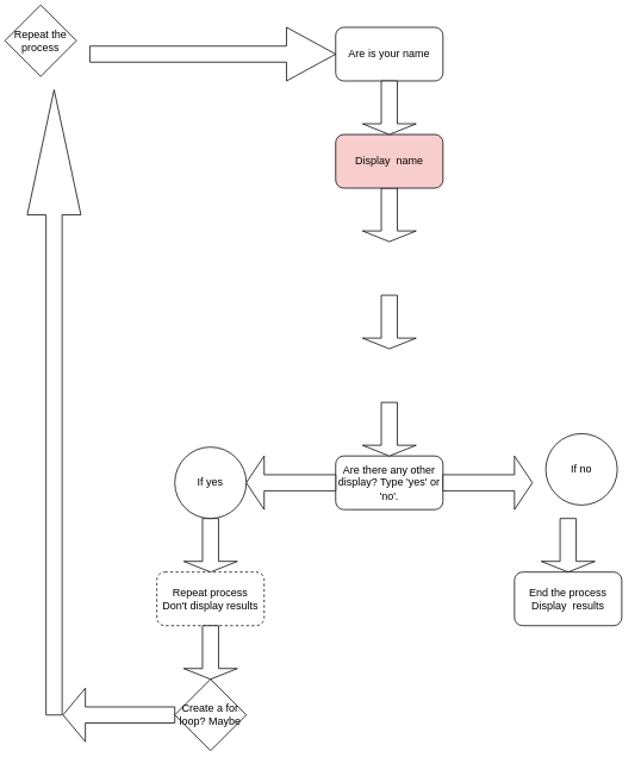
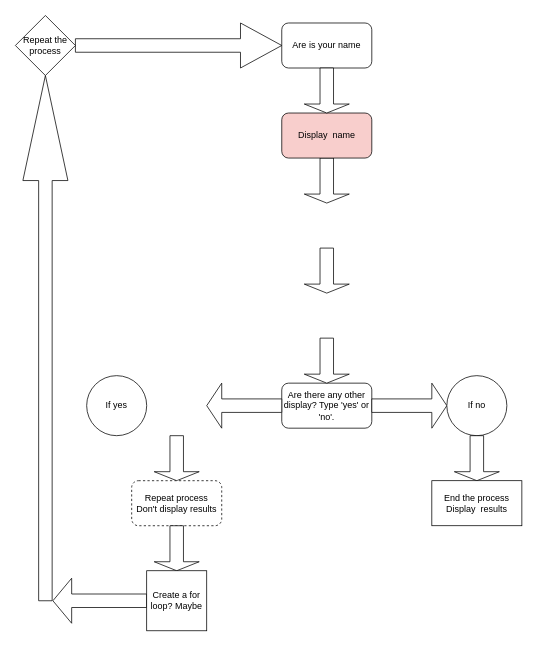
- <mxCell id="23" value="Repeat the process" style="rhombus;whiteSpace=wrap;html=1;" vertex="1" parent="1"><mxGeometry x="5" y="5" width="80" height="80" as="geometry" /></mxCell>
+ <mxCell id="23" value="Repeat the process" style="rhombus;whiteSpace=wrap;html=1;" vertex="1" parent="1"><mxGeometry x="20" y="20" width="80" height="80" as="geometry" /></mxCell>
- <mxCell id="13" value="If no" style="ellipse;whiteSpace=wrap;html=1;aspect=fixed;" vertex="1" parent="1"><mxGeometry x="610" y="485" width="80" height="80" as="geometry" /></mxCell>
+ <mxCell id="13" value="If no" style="ellipse;whiteSpace=wrap;html=1;aspect=fixed;" vertex="1" parent="1"><mxGeometry x="595" y="500" width="80" height="80" as="geometry" /></mxCell>
- <mxCell id="12" value="If yes" style="ellipse;whiteSpace=wrap;html=1;aspect=fixed;" vertex="1" parent="1"><mxGeometry x="195" y="500" width="80" height="80" as="geometry" /></mxCell>
+ <mxCell id="12" value="If yes" style="ellipse;whiteSpace=wrap;html=1;aspect=fixed;" vertex="1" parent="1"><mxGeometry x="115" y="500" width="80" height="80" as="geometry" /></mxCell>
- <mxCell id="16" value="End the process&lt;br&gt;Display&amp;nbsp; results" style="rounded=1;whiteSpace=wrap;html=1;" vertex="1" parent="1"><mxGeometry x="575" y="640" width="120" height="60" as="geometry" /></mxCell>
+ <mxCell id="16" value="End the process&lt;br&gt;Display&amp;nbsp; results" style="whiteSpace=wrap;html=1;rounded=0;" vertex="1" parent="1"><mxGeometry x="575" y="640" width="120" height="60" as="geometry" /></mxCell>
- <mxCell id="22" value="Create a for loop? Maybe" style="rhombus;whiteSpace=wrap;html=1;" vertex="1" parent="1"><mxGeometry x="195" y="760" width="80" height="80" as="geometry" /></mxCell>
+ <mxCell id="22" value="Create a for loop? Maybe" style="whiteSpace=wrap;html=1;rounded=0;" vertex="1" parent="1"><mxGeometry x="195" y="760" width="80" height="80" as="geometry" /></mxCell>
